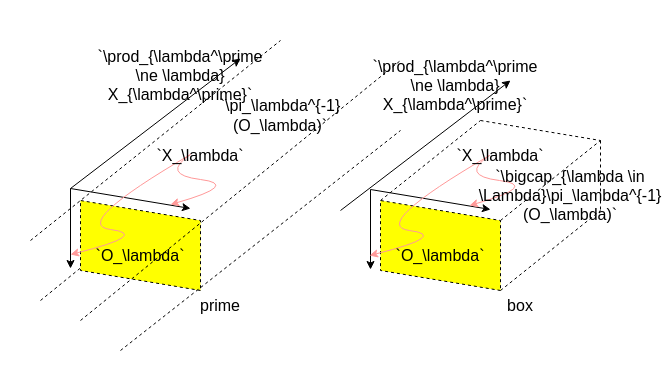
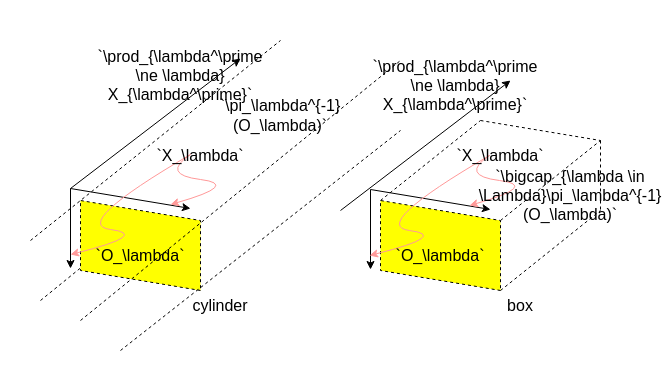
- <mxCell id="32" value="prime" style="text;html=1;strokeColor=none;fillColor=none;align=center;verticalAlign=middle;whiteSpace=wrap;rounded=0;dashed=1;fontSize=16;" vertex="1" parent="1"><mxGeometry x="190" y="290" width="60" height="30" as="geometry" /></mxCell>
+ <mxCell id="32" value="cylinder" style="text;html=1;strokeColor=none;fillColor=none;align=center;verticalAlign=middle;whiteSpace=wrap;rounded=0;dashed=1;fontSize=16;" vertex="1" parent="1"><mxGeometry x="190" y="290" width="60" height="30" as="geometry" /></mxCell>
